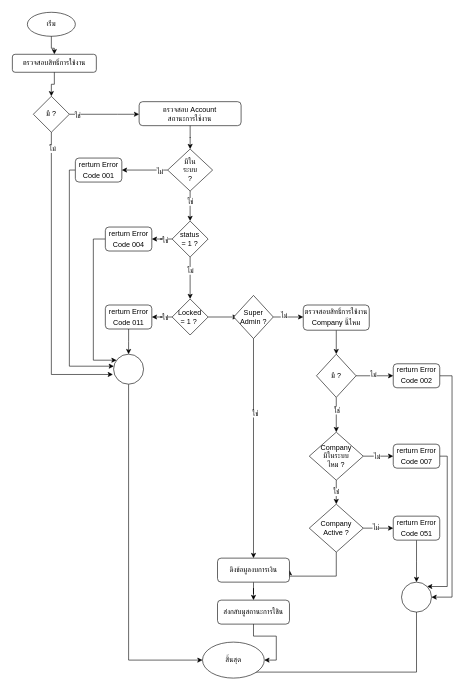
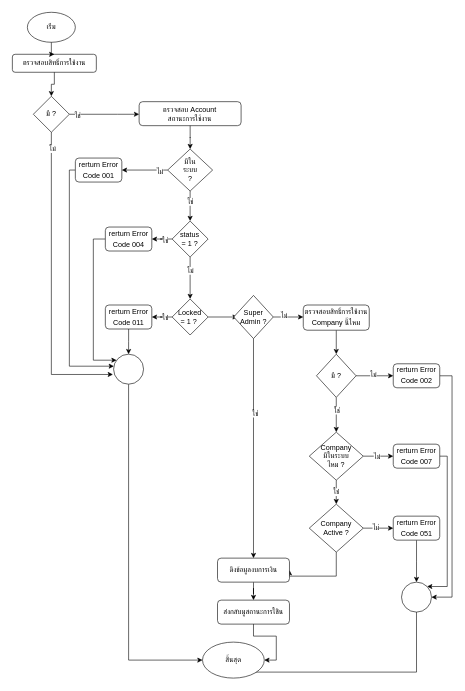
- <mxCell id="2" value="เริ่ม" style="ellipse;whiteSpace=wrap;html=1;" vertex="1" parent="1"><mxGeometry x="45" y="20" width="80" height="40" as="geometry" /></mxCell>
+ <mxCell id="2" value="เริ่ม" style="ellipse;whiteSpace=wrap;html=1;" vertex="1" parent="1"><mxGeometry x="45" y="20" width="80" height="50" as="geometry" /></mxCell>
